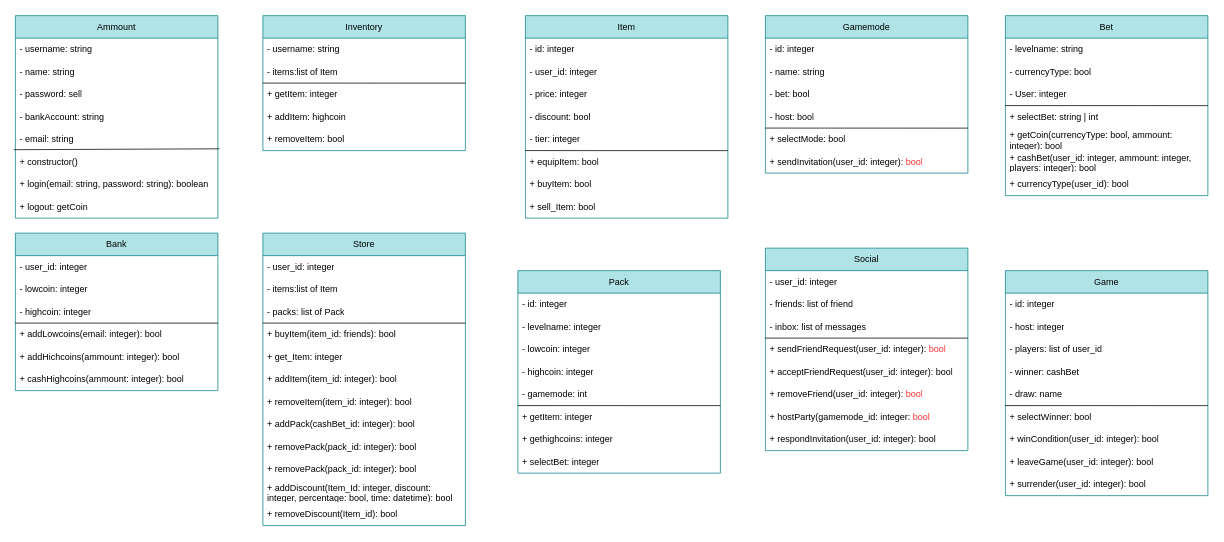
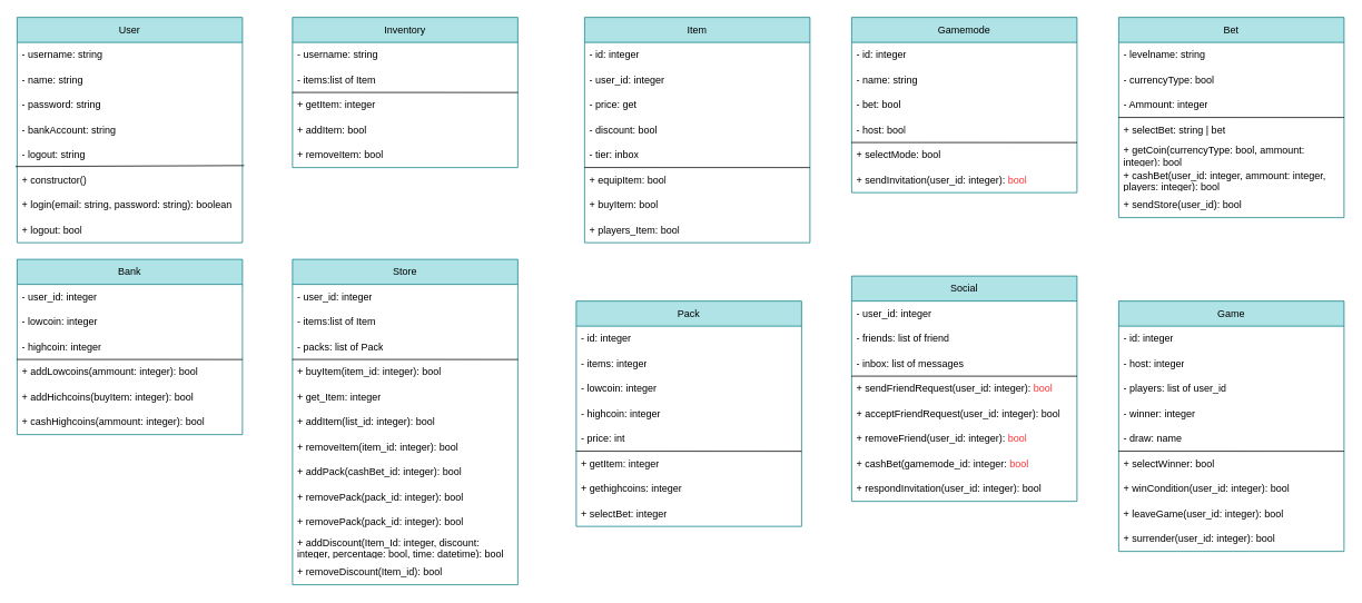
- <mxCell id="2" value="Ammount" style="swimlane;fontStyle=0;childLayout=stackLayout;horizontal=1;startSize=30;horizontalStack=0;resizeParent=1;resizeParentMax=0;resizeLast=0;collapsible=1;marginBottom=0;whiteSpace=wrap;html=1;fillColor=#b0e3e6;strokeColor=#0e8088;" parent="1" vertex="1"><mxGeometry x="20" y="20" width="270" height="270" as="geometry" /></mxCell>
+ <mxCell id="2" value="User" style="swimlane;fontStyle=0;childLayout=stackLayout;horizontal=1;startSize=30;horizontalStack=0;resizeParent=1;resizeParentMax=0;resizeLast=0;collapsible=1;marginBottom=0;whiteSpace=wrap;html=1;fillColor=#b0e3e6;strokeColor=#0e8088;" parent="1" vertex="1"><mxGeometry x="20" y="20" width="270" height="270" as="geometry" /></mxCell>
- <mxCell id="5" value="- password: sell" style="text;strokeColor=none;fillColor=none;align=left;verticalAlign=middle;spacingLeft=4;spacingRight=4;overflow=hidden;points=[[0,0.5],[1,0.5]];portConstraint=eastwest;rotatable=0;whiteSpace=wrap;html=1;" parent="2" vertex="1"><mxGeometry y="90" width="270" height="30" as="geometry" /></mxCell>
+ <mxCell id="5" value="- password: string" style="text;strokeColor=none;fillColor=none;align=left;verticalAlign=middle;spacingLeft=4;spacingRight=4;overflow=hidden;points=[[0,0.5],[1,0.5]];portConstraint=eastwest;rotatable=0;whiteSpace=wrap;html=1;" parent="2" vertex="1"><mxGeometry y="90" width="270" height="30" as="geometry" /></mxCell>
- <mxCell id="22" value="- price: integer" style="text;strokeColor=none;fillColor=none;align=left;verticalAlign=middle;spacingLeft=4;spacingRight=4;overflow=hidden;points=[[0,0.5],[1,0.5]];portConstraint=eastwest;rotatable=0;whiteSpace=wrap;html=1;" parent="19" vertex="1"><mxGeometry y="90" width="270" height="30" as="geometry" /></mxCell>
+ <mxCell id="22" value="- price: get" style="text;strokeColor=none;fillColor=none;align=left;verticalAlign=middle;spacingLeft=4;spacingRight=4;overflow=hidden;points=[[0,0.5],[1,0.5]];portConstraint=eastwest;rotatable=0;whiteSpace=wrap;html=1;" parent="19" vertex="1"><mxGeometry y="90" width="270" height="30" as="geometry" /></mxCell>
- <mxCell id="82" value="- User: integer" style="text;strokeColor=none;fillColor=none;align=left;verticalAlign=middle;spacingLeft=4;spacingRight=4;overflow=hidden;points=[[0,0.5],[1,0.5]];portConstraint=eastwest;rotatable=0;whiteSpace=wrap;html=1;" parent="79" vertex="1"><mxGeometry y="90" width="270" height="30" as="geometry" /></mxCell>
+ <mxCell id="82" value="- Ammount: integer" style="text;strokeColor=none;fillColor=none;align=left;verticalAlign=middle;spacingLeft=4;spacingRight=4;overflow=hidden;points=[[0,0.5],[1,0.5]];portConstraint=eastwest;rotatable=0;whiteSpace=wrap;html=1;" parent="79" vertex="1"><mxGeometry y="90" width="270" height="30" as="geometry" /></mxCell>
- <mxCell id="17" value="+ addItem: highcoin" style="text;strokeColor=none;fillColor=none;align=left;verticalAlign=middle;spacingLeft=4;spacingRight=4;overflow=hidden;points=[[0,0.5],[1,0.5]];portConstraint=eastwest;rotatable=0;whiteSpace=wrap;html=1;" parent="12" vertex="1"><mxGeometry y="120" width="270" height="30" as="geometry" /></mxCell>
+ <mxCell id="17" value="+ addItem: bool" style="text;strokeColor=none;fillColor=none;align=left;verticalAlign=middle;spacingLeft=4;spacingRight=4;overflow=hidden;points=[[0,0.5],[1,0.5]];portConstraint=eastwest;rotatable=0;whiteSpace=wrap;html=1;" parent="12" vertex="1"><mxGeometry y="120" width="270" height="30" as="geometry" /></mxCell>
- <mxCell id="84" value="+ selectBet: string | int" style="text;strokeColor=none;fillColor=none;align=left;verticalAlign=middle;spacingLeft=4;spacingRight=4;overflow=hidden;points=[[0,0.5],[1,0.5]];portConstraint=eastwest;rotatable=0;whiteSpace=wrap;html=1;" parent="79" vertex="1"><mxGeometry y="120" width="270" height="30" as="geometry" /></mxCell>
+ <mxCell id="84" value="+ selectBet: string | bet" style="text;strokeColor=none;fillColor=none;align=left;verticalAlign=middle;spacingLeft=4;spacingRight=4;overflow=hidden;points=[[0,0.5],[1,0.5]];portConstraint=eastwest;rotatable=0;whiteSpace=wrap;html=1;" parent="79" vertex="1"><mxGeometry y="120" width="270" height="30" as="geometry" /></mxCell>
- <mxCell id="7" value="- email: string" style="text;strokeColor=none;fillColor=none;align=left;verticalAlign=middle;spacingLeft=4;spacingRight=4;overflow=hidden;points=[[0,0.5],[1,0.5]];portConstraint=eastwest;rotatable=0;whiteSpace=wrap;html=1;" parent="2" vertex="1"><mxGeometry y="150" width="270" height="30" as="geometry" /></mxCell>
+ <mxCell id="7" value="- logout: string" style="text;strokeColor=none;fillColor=none;align=left;verticalAlign=middle;spacingLeft=4;spacingRight=4;overflow=hidden;points=[[0,0.5],[1,0.5]];portConstraint=eastwest;rotatable=0;whiteSpace=wrap;html=1;" parent="2" vertex="1"><mxGeometry y="150" width="270" height="30" as="geometry" /></mxCell>
- <mxCell id="24" value="- tier: integer" style="text;strokeColor=none;fillColor=none;align=left;verticalAlign=middle;spacingLeft=4;spacingRight=4;overflow=hidden;points=[[0,0.5],[1,0.5]];portConstraint=eastwest;rotatable=0;whiteSpace=wrap;html=1;" parent="19" vertex="1"><mxGeometry y="150" width="270" height="30" as="geometry" /></mxCell>
+ <mxCell id="24" value="- tier: inbox" style="text;strokeColor=none;fillColor=none;align=left;verticalAlign=middle;spacingLeft=4;spacingRight=4;overflow=hidden;points=[[0,0.5],[1,0.5]];portConstraint=eastwest;rotatable=0;whiteSpace=wrap;html=1;" parent="19" vertex="1"><mxGeometry y="150" width="270" height="30" as="geometry" /></mxCell>
- <mxCell id="87" value="+ currencyType(user_id): bool" style="text;strokeColor=none;fillColor=none;align=left;verticalAlign=middle;spacingLeft=4;spacingRight=4;overflow=hidden;points=[[0,0.5],[1,0.5]];portConstraint=eastwest;rotatable=0;whiteSpace=wrap;html=1;" parent="79" vertex="1"><mxGeometry y="210" width="270" height="30" as="geometry" /></mxCell>
+ <mxCell id="87" value="+ sendStore(user_id): bool" style="text;strokeColor=none;fillColor=none;align=left;verticalAlign=middle;spacingLeft=4;spacingRight=4;overflow=hidden;points=[[0,0.5],[1,0.5]];portConstraint=eastwest;rotatable=0;whiteSpace=wrap;html=1;" parent="79" vertex="1"><mxGeometry y="210" width="270" height="30" as="geometry" /></mxCell>
- <mxCell id="10" value="+ logout: getCoin" style="text;strokeColor=none;fillColor=none;align=left;verticalAlign=middle;spacingLeft=4;spacingRight=4;overflow=hidden;points=[[0,0.5],[1,0.5]];portConstraint=eastwest;rotatable=0;whiteSpace=wrap;html=1;" parent="2" vertex="1"><mxGeometry y="240" width="270" height="30" as="geometry" /></mxCell>
+ <mxCell id="10" value="+ logout: bool" style="text;strokeColor=none;fillColor=none;align=left;verticalAlign=middle;spacingLeft=4;spacingRight=4;overflow=hidden;points=[[0,0.5],[1,0.5]];portConstraint=eastwest;rotatable=0;whiteSpace=wrap;html=1;" parent="2" vertex="1"><mxGeometry y="240" width="270" height="30" as="geometry" /></mxCell>
- <mxCell id="28" value="+ sell_Item: bool" style="text;strokeColor=none;fillColor=none;align=left;verticalAlign=middle;spacingLeft=4;spacingRight=4;overflow=hidden;points=[[0,0.5],[1,0.5]];portConstraint=eastwest;rotatable=0;whiteSpace=wrap;html=1;" parent="19" vertex="1"><mxGeometry y="240" width="270" height="30" as="geometry" /></mxCell>
+ <mxCell id="28" value="+ players_Item: bool" style="text;strokeColor=none;fillColor=none;align=left;verticalAlign=middle;spacingLeft=4;spacingRight=4;overflow=hidden;points=[[0,0.5],[1,0.5]];portConstraint=eastwest;rotatable=0;whiteSpace=wrap;html=1;" parent="19" vertex="1"><mxGeometry y="240" width="270" height="30" as="geometry" /></mxCell>
- <mxCell id="53" value="- levelname: integer" style="text;strokeColor=none;fillColor=none;align=left;verticalAlign=middle;spacingLeft=4;spacingRight=4;overflow=hidden;points=[[0,0.5],[1,0.5]];portConstraint=eastwest;rotatable=0;whiteSpace=wrap;html=1;" parent="51" vertex="1"><mxGeometry y="60" width="270" height="30" as="geometry" /></mxCell>
+ <mxCell id="53" value="- items: integer" style="text;strokeColor=none;fillColor=none;align=left;verticalAlign=middle;spacingLeft=4;spacingRight=4;overflow=hidden;points=[[0,0.5],[1,0.5]];portConstraint=eastwest;rotatable=0;whiteSpace=wrap;html=1;" parent="51" vertex="1"><mxGeometry y="60" width="270" height="30" as="geometry" /></mxCell>
- <mxCell id="33" value="&lt;div&gt;+ addLowcoins(email: integer): bool&amp;nbsp; &lt;br&gt;&lt;/div&gt;" style="text;strokeColor=none;fillColor=none;align=left;verticalAlign=middle;spacingLeft=4;spacingRight=4;overflow=hidden;points=[[0,0.5],[1,0.5]];portConstraint=eastwest;rotatable=0;whiteSpace=wrap;html=1;" parent="29" vertex="1"><mxGeometry y="120" width="270" height="30" as="geometry" /></mxCell>
+ <mxCell id="33" value="&lt;div&gt;+ addLowcoins(ammount: integer): bool&amp;nbsp; &lt;br&gt;&lt;/div&gt;" style="text;strokeColor=none;fillColor=none;align=left;verticalAlign=middle;spacingLeft=4;spacingRight=4;overflow=hidden;points=[[0,0.5],[1,0.5]];portConstraint=eastwest;rotatable=0;whiteSpace=wrap;html=1;" parent="29" vertex="1"><mxGeometry y="120" width="270" height="30" as="geometry" /></mxCell>
- <mxCell id="41" value="&lt;div&gt;+ buyItem(item_id: friends): bool&lt;br&gt;&lt;/div&gt;" style="text;strokeColor=none;fillColor=none;align=left;verticalAlign=middle;spacingLeft=4;spacingRight=4;overflow=hidden;points=[[0,0.5],[1,0.5]];portConstraint=eastwest;rotatable=0;whiteSpace=wrap;html=1;" parent="37" vertex="1"><mxGeometry y="120" width="270" height="30" as="geometry" /></mxCell>
+ <mxCell id="41" value="&lt;div&gt;+ buyItem(item_id: integer): bool&lt;br&gt;&lt;/div&gt;" style="text;strokeColor=none;fillColor=none;align=left;verticalAlign=middle;spacingLeft=4;spacingRight=4;overflow=hidden;points=[[0,0.5],[1,0.5]];portConstraint=eastwest;rotatable=0;whiteSpace=wrap;html=1;" parent="37" vertex="1"><mxGeometry y="120" width="270" height="30" as="geometry" /></mxCell>
- <mxCell id="35" value="+ addHichcoins(ammount: integer): bool" style="text;strokeColor=none;fillColor=none;align=left;verticalAlign=middle;spacingLeft=4;spacingRight=4;overflow=hidden;points=[[0,0.5],[1,0.5]];portConstraint=eastwest;rotatable=0;whiteSpace=wrap;html=1;" parent="29" vertex="1"><mxGeometry y="150" width="270" height="30" as="geometry" /></mxCell>
+ <mxCell id="35" value="+ addHichcoins(buyItem: integer): bool" style="text;strokeColor=none;fillColor=none;align=left;verticalAlign=middle;spacingLeft=4;spacingRight=4;overflow=hidden;points=[[0,0.5],[1,0.5]];portConstraint=eastwest;rotatable=0;whiteSpace=wrap;html=1;" parent="29" vertex="1"><mxGeometry y="150" width="270" height="30" as="geometry" /></mxCell>
- <mxCell id="93" value="- winner: cashBet" style="text;strokeColor=none;fillColor=none;align=left;verticalAlign=middle;spacingLeft=4;spacingRight=4;overflow=hidden;points=[[0,0.5],[1,0.5]];portConstraint=eastwest;rotatable=0;whiteSpace=wrap;html=1;" parent="88" vertex="1"><mxGeometry y="120" width="270" height="30" as="geometry" /></mxCell>
+ <mxCell id="93" value="- winner: integer" style="text;strokeColor=none;fillColor=none;align=left;verticalAlign=middle;spacingLeft=4;spacingRight=4;overflow=hidden;points=[[0,0.5],[1,0.5]];portConstraint=eastwest;rotatable=0;whiteSpace=wrap;html=1;" parent="88" vertex="1"><mxGeometry y="120" width="270" height="30" as="geometry" /></mxCell>
- <mxCell id="44" value="+ addItem(item_id: integer): bool" style="text;strokeColor=none;fillColor=none;align=left;verticalAlign=middle;spacingLeft=4;spacingRight=4;overflow=hidden;points=[[0,0.5],[1,0.5]];portConstraint=eastwest;rotatable=0;whiteSpace=wrap;html=1;" parent="37" vertex="1"><mxGeometry y="180" width="270" height="30" as="geometry" /></mxCell>
+ <mxCell id="44" value="+ addItem(list_id: integer): bool" style="text;strokeColor=none;fillColor=none;align=left;verticalAlign=middle;spacingLeft=4;spacingRight=4;overflow=hidden;points=[[0,0.5],[1,0.5]];portConstraint=eastwest;rotatable=0;whiteSpace=wrap;html=1;" parent="37" vertex="1"><mxGeometry y="180" width="270" height="30" as="geometry" /></mxCell>
- <mxCell id="56" value="- gamemode: int" style="text;strokeColor=none;fillColor=none;align=left;verticalAlign=middle;spacingLeft=4;spacingRight=4;overflow=hidden;points=[[0,0.5],[1,0.5]];portConstraint=eastwest;rotatable=0;whiteSpace=wrap;html=1;" parent="51" vertex="1"><mxGeometry y="150" width="270" height="30" as="geometry" /></mxCell>
+ <mxCell id="56" value="- price: int" style="text;strokeColor=none;fillColor=none;align=left;verticalAlign=middle;spacingLeft=4;spacingRight=4;overflow=hidden;points=[[0,0.5],[1,0.5]];portConstraint=eastwest;rotatable=0;whiteSpace=wrap;html=1;" parent="51" vertex="1"><mxGeometry y="150" width="270" height="30" as="geometry" /></mxCell>
- <mxCell id="77" value="+ hostParty(gamemode_id: integer: &lt;font color=&quot;#FF3333&quot;&gt;bool&lt;/font&gt; " style="text;strokeColor=none;fillColor=none;align=left;verticalAlign=middle;spacingLeft=4;spacingRight=4;overflow=hidden;points=[[0,0.5],[1,0.5]];portConstraint=eastwest;rotatable=0;whiteSpace=wrap;html=1;" parent="69" vertex="1"><mxGeometry y="210" width="270" height="30" as="geometry" /></mxCell>
+ <mxCell id="77" value="+ cashBet(gamemode_id: integer: &lt;font color=&quot;#FF3333&quot;&gt;bool&lt;/font&gt; " style="text;strokeColor=none;fillColor=none;align=left;verticalAlign=middle;spacingLeft=4;spacingRight=4;overflow=hidden;points=[[0,0.5],[1,0.5]];portConstraint=eastwest;rotatable=0;whiteSpace=wrap;html=1;" parent="69" vertex="1"><mxGeometry y="210" width="270" height="30" as="geometry" /></mxCell>
